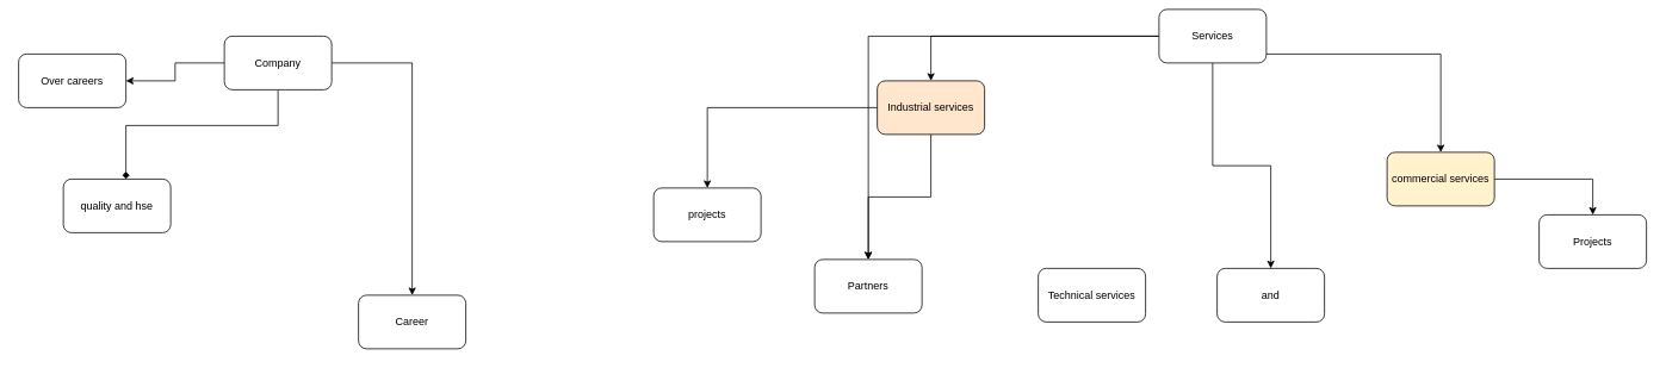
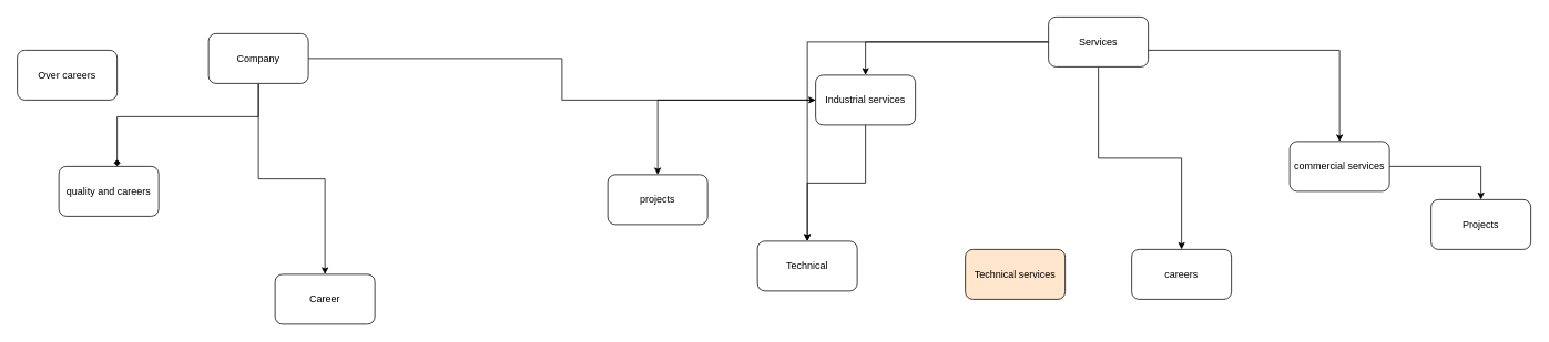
- <mxCell id="6" value="Services" style="rounded=1;whiteSpace=wrap;html=1;" vertex="1" parent="1"><mxGeometry x="1295" y="10" width="120" height="60" as="geometry" /></mxCell>
+ <mxCell id="6" value="Services" style="rounded=1;whiteSpace=wrap;html=1;" vertex="1" parent="1"><mxGeometry x="1260" y="20" width="120" height="60" as="geometry" /></mxCell>
- <mxCell id="17" style="edgeStyle=orthogonalEdgeStyle;rounded=0;orthogonalLoop=1;jettySize=auto;html=1;" edge="1" parent="1" source="20" target="21"><mxGeometry relative="1" as="geometry" /></mxCell>
+ <mxCell id="17" style="edgeStyle=orthogonalEdgeStyle;rounded=0;orthogonalLoop=1;jettySize=auto;html=1;" edge="1" parent="1" source="20" target="9"><mxGeometry relative="1" as="geometry" /></mxCell>
- <mxCell id="9" value="Industrial services" style="rounded=1;whiteSpace=wrap;html=1;fillColor=#ffe6cc;" vertex="1" parent="1"><mxGeometry x="980" y="90" width="120" height="60" as="geometry" /></mxCell>
+ <mxCell id="9" value="Industrial services" style="rounded=1;whiteSpace=wrap;html=1;" vertex="1" parent="1"><mxGeometry x="980" y="90" width="120" height="60" as="geometry" /></mxCell>
- <mxCell id="11" value="commercial services" style="rounded=1;whiteSpace=wrap;html=1;fillColor=#fff2cc;" vertex="1" parent="1"><mxGeometry x="1550" y="170" width="120" height="60" as="geometry" /></mxCell>
+ <mxCell id="11" value="commercial services" style="rounded=1;whiteSpace=wrap;html=1;" vertex="1" parent="1"><mxGeometry x="1550" y="170" width="120" height="60" as="geometry" /></mxCell>
- <mxCell id="22" value="quality and hse" style="rounded=1;whiteSpace=wrap;html=1;" vertex="1" parent="1"><mxGeometry x="70" y="200" width="120" height="60" as="geometry" /></mxCell>
+ <mxCell id="22" value="quality and careers" style="rounded=1;whiteSpace=wrap;html=1;" vertex="1" parent="1"><mxGeometry x="70" y="200" width="120" height="60" as="geometry" /></mxCell>
- <mxCell id="14" value="Partners" style="rounded=1;whiteSpace=wrap;html=1;" vertex="1" parent="1"><mxGeometry x="910" y="290" width="120" height="60" as="geometry" /></mxCell>
+ <mxCell id="14" value="Technical" style="rounded=1;whiteSpace=wrap;html=1;" vertex="1" parent="1"><mxGeometry x="910" y="290" width="120" height="60" as="geometry" /></mxCell>
- <mxCell id="12" value="Technical services" style="rounded=1;whiteSpace=wrap;html=1;" vertex="1" parent="1"><mxGeometry x="1160" y="300" width="120" height="60" as="geometry" /></mxCell>
+ <mxCell id="12" value="Technical services" style="rounded=1;whiteSpace=wrap;html=1;fillColor=#ffe6cc;" vertex="1" parent="1"><mxGeometry x="1160" y="300" width="120" height="60" as="geometry" /></mxCell>
- <mxCell id="16" value="and" style="rounded=1;whiteSpace=wrap;html=1;" vertex="1" parent="1"><mxGeometry x="1360" y="300" width="120" height="60" as="geometry" /></mxCell>
+ <mxCell id="16" value="careers" style="rounded=1;whiteSpace=wrap;html=1;" vertex="1" parent="1"><mxGeometry x="1360" y="300" width="120" height="60" as="geometry" /></mxCell>
- <mxCell id="23" value="Career" style="rounded=1;whiteSpace=wrap;html=1;" vertex="1" parent="1"><mxGeometry x="400" y="330" width="120" height="60" as="geometry" /></mxCell>
+ <mxCell id="23" value="Career" style="rounded=1;whiteSpace=wrap;html=1;" vertex="1" parent="1"><mxGeometry x="330" y="330" width="120" height="60" as="geometry" /></mxCell>
